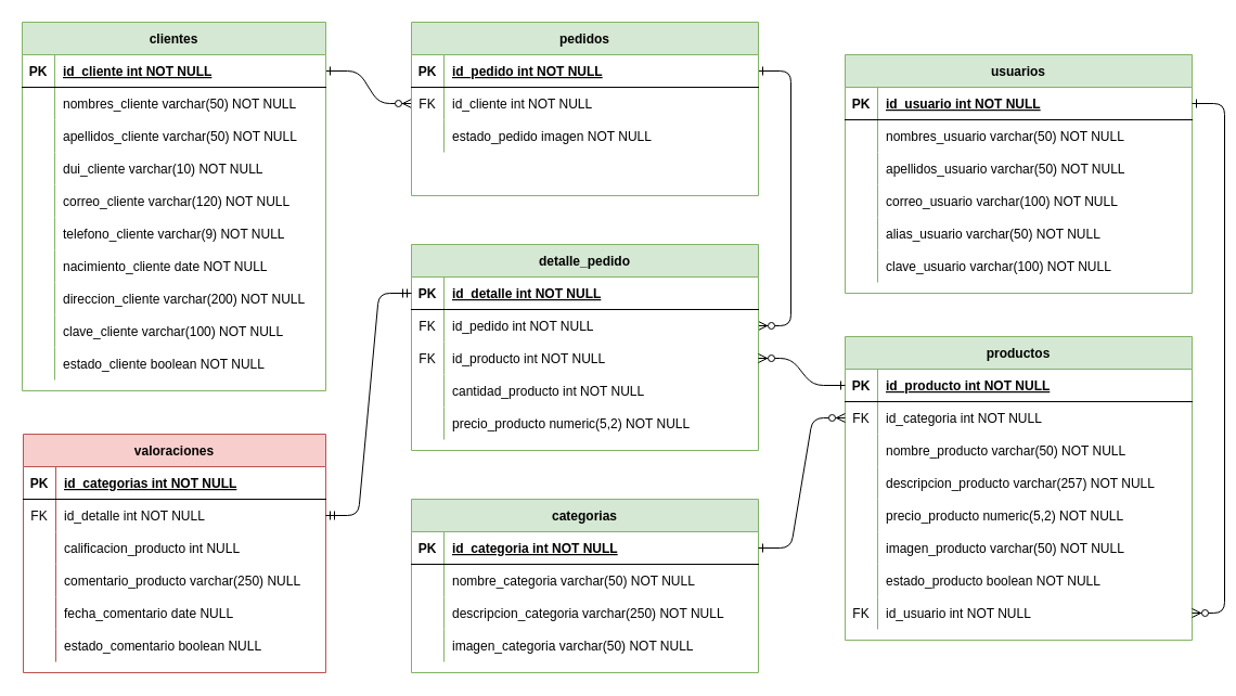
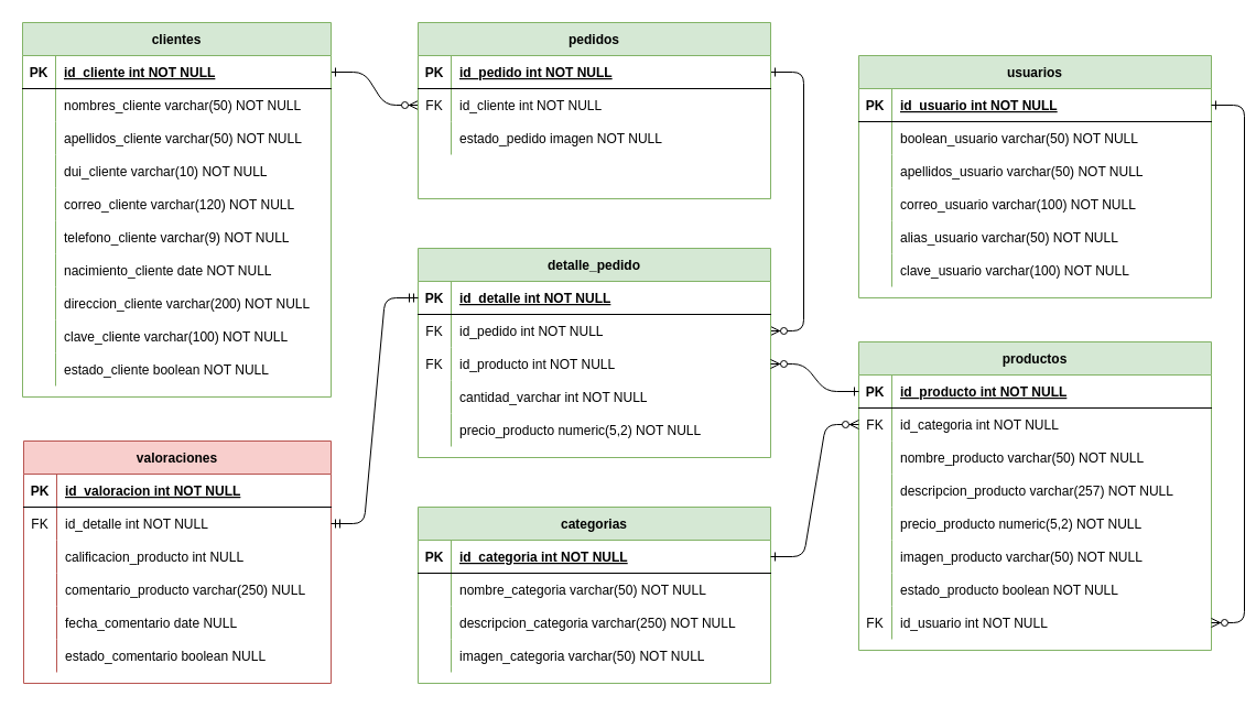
- <mxCell id="109" value="nombres_usuario varchar(50) NOT NULL" style="shape=partialRectangle;connectable=0;fillColor=none;top=0;left=0;bottom=0;right=0;align=left;spacingLeft=6;overflow=hidden;" parent="107" vertex="1"><mxGeometry x="30" width="290" height="30" as="geometry" /></mxCell>
+ <mxCell id="109" value="boolean_usuario varchar(50) NOT NULL" style="shape=partialRectangle;connectable=0;fillColor=none;top=0;left=0;bottom=0;right=0;align=left;spacingLeft=6;overflow=hidden;" parent="107" vertex="1"><mxGeometry x="30" width="290" height="30" as="geometry" /></mxCell>
- <mxCell id="28" value="cantidad_producto int NOT NULL" style="shape=partialRectangle;overflow=hidden;connectable=0;fillColor=none;top=0;left=0;bottom=0;right=0;align=left;spacingLeft=6;" parent="26" vertex="1"><mxGeometry x="30" width="290" height="30" as="geometry" /></mxCell>
+ <mxCell id="28" value="cantidad_varchar int NOT NULL" style="shape=partialRectangle;overflow=hidden;connectable=0;fillColor=none;top=0;left=0;bottom=0;right=0;align=left;spacingLeft=6;" parent="26" vertex="1"><mxGeometry x="30" width="290" height="30" as="geometry" /></mxCell>
- <mxCell id="126" value="id_categorias int NOT NULL" style="shape=partialRectangle;connectable=0;fillColor=none;top=0;left=0;bottom=0;right=0;align=left;spacingLeft=6;fontStyle=5;overflow=hidden;" parent="124" vertex="1"><mxGeometry x="30" width="249" height="30" as="geometry" /></mxCell>
+ <mxCell id="126" value="id_valoracion int NOT NULL" style="shape=partialRectangle;connectable=0;fillColor=none;top=0;left=0;bottom=0;right=0;align=left;spacingLeft=6;fontStyle=5;overflow=hidden;" parent="124" vertex="1"><mxGeometry x="30" width="249" height="30" as="geometry" /></mxCell>
